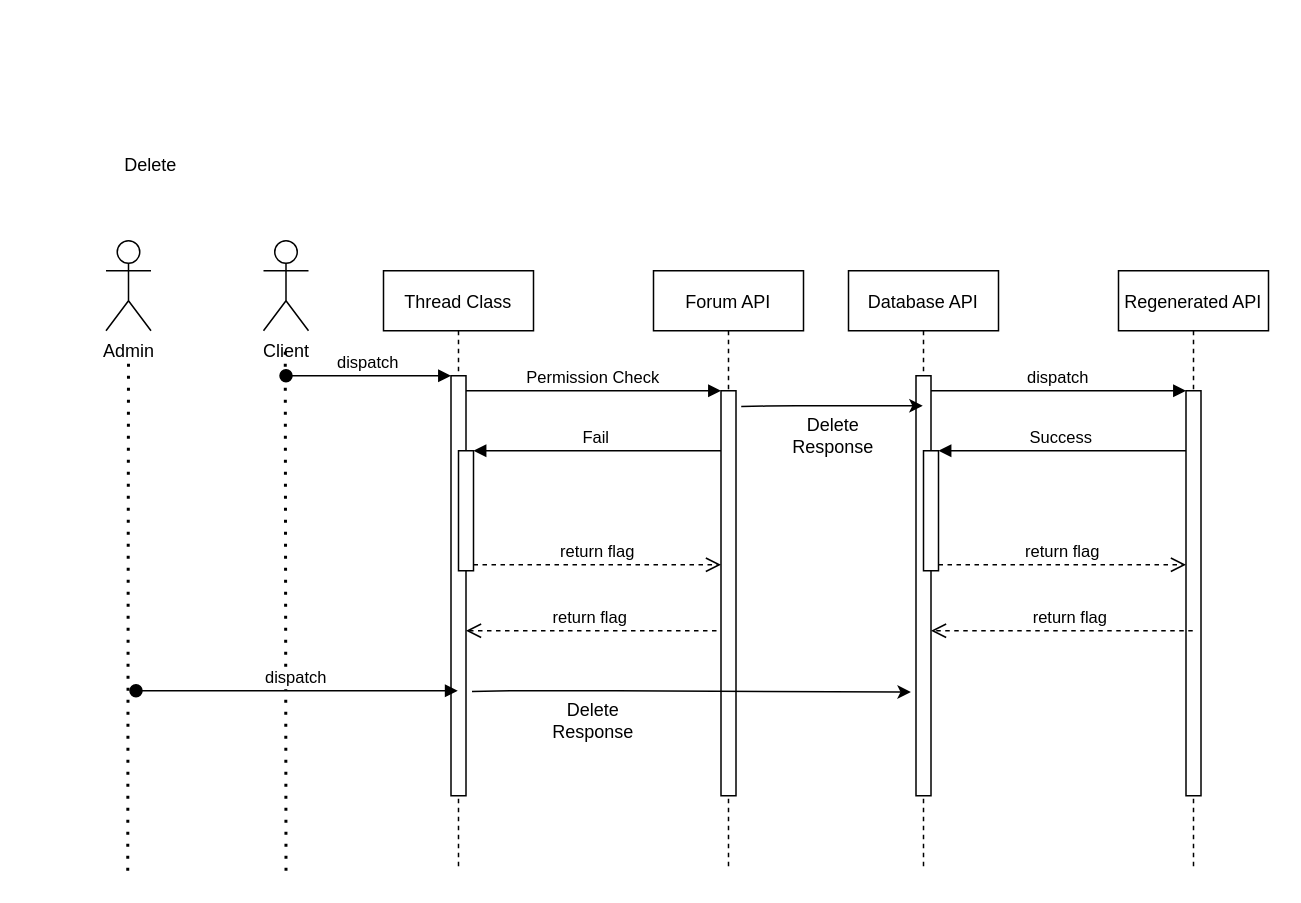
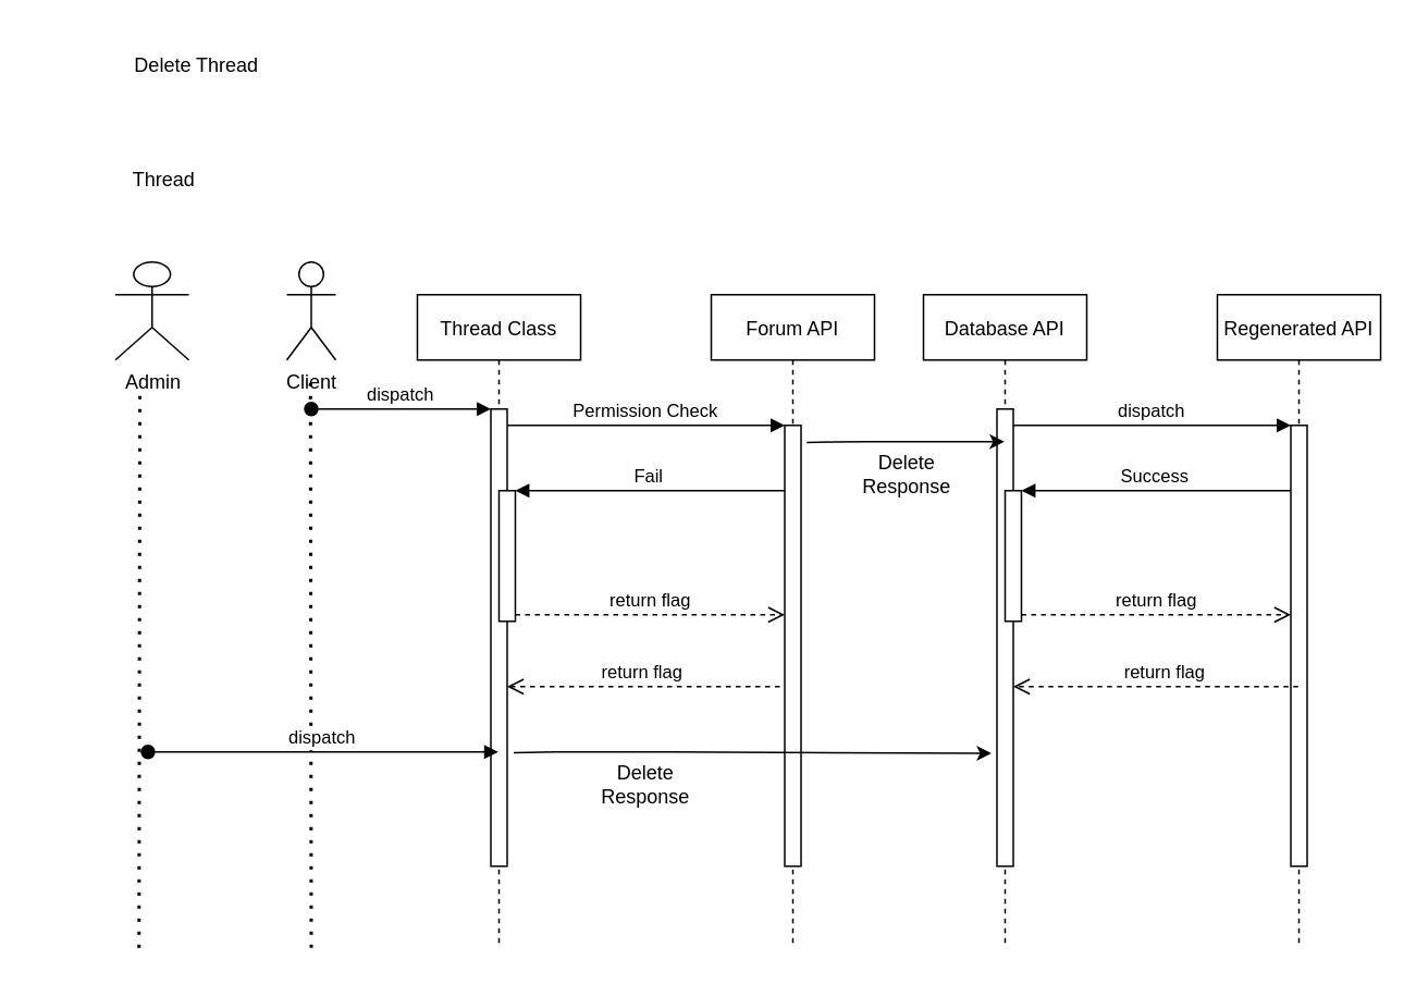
+ <mxCell id="25" value="Delete Thread" style="text;html=1;strokeColor=none;fillColor=none;align=center;verticalAlign=middle;whiteSpace=wrap;rounded=0;" vertex="1" parent="1"><mxGeometry x="20" y="20" width="200" height="40" as="geometry" /></mxCell>
- <mxCell id="26" value="Delete" style="text;html=1;strokeColor=none;fillColor=none;align=center;verticalAlign=middle;whiteSpace=wrap;rounded=0;" vertex="1" parent="1"><mxGeometry x="80" y="100" width="40" height="20" as="geometry" /></mxCell>
+ <mxCell id="26" value="Thread" style="text;html=1;strokeColor=none;fillColor=none;align=center;verticalAlign=middle;whiteSpace=wrap;rounded=0;" vertex="1" parent="1"><mxGeometry x="80" y="100" width="40" height="20" as="geometry" /></mxCell>
- <mxCell id="12" value="Admin" style="shape=umlActor;verticalLabelPosition=bottom;verticalAlign=top;html=1;outlineConnect=0;" vertex="1" parent="1"><mxGeometry x="70" y="160" width="30" height="60" as="geometry" /></mxCell>
+ <mxCell id="12" value="Admin" style="shape=umlActor;verticalLabelPosition=bottom;verticalAlign=top;html=1;outlineConnect=0;" vertex="1" parent="1"><mxGeometry x="70" y="160" width="45" height="60" as="geometry" /></mxCell>
